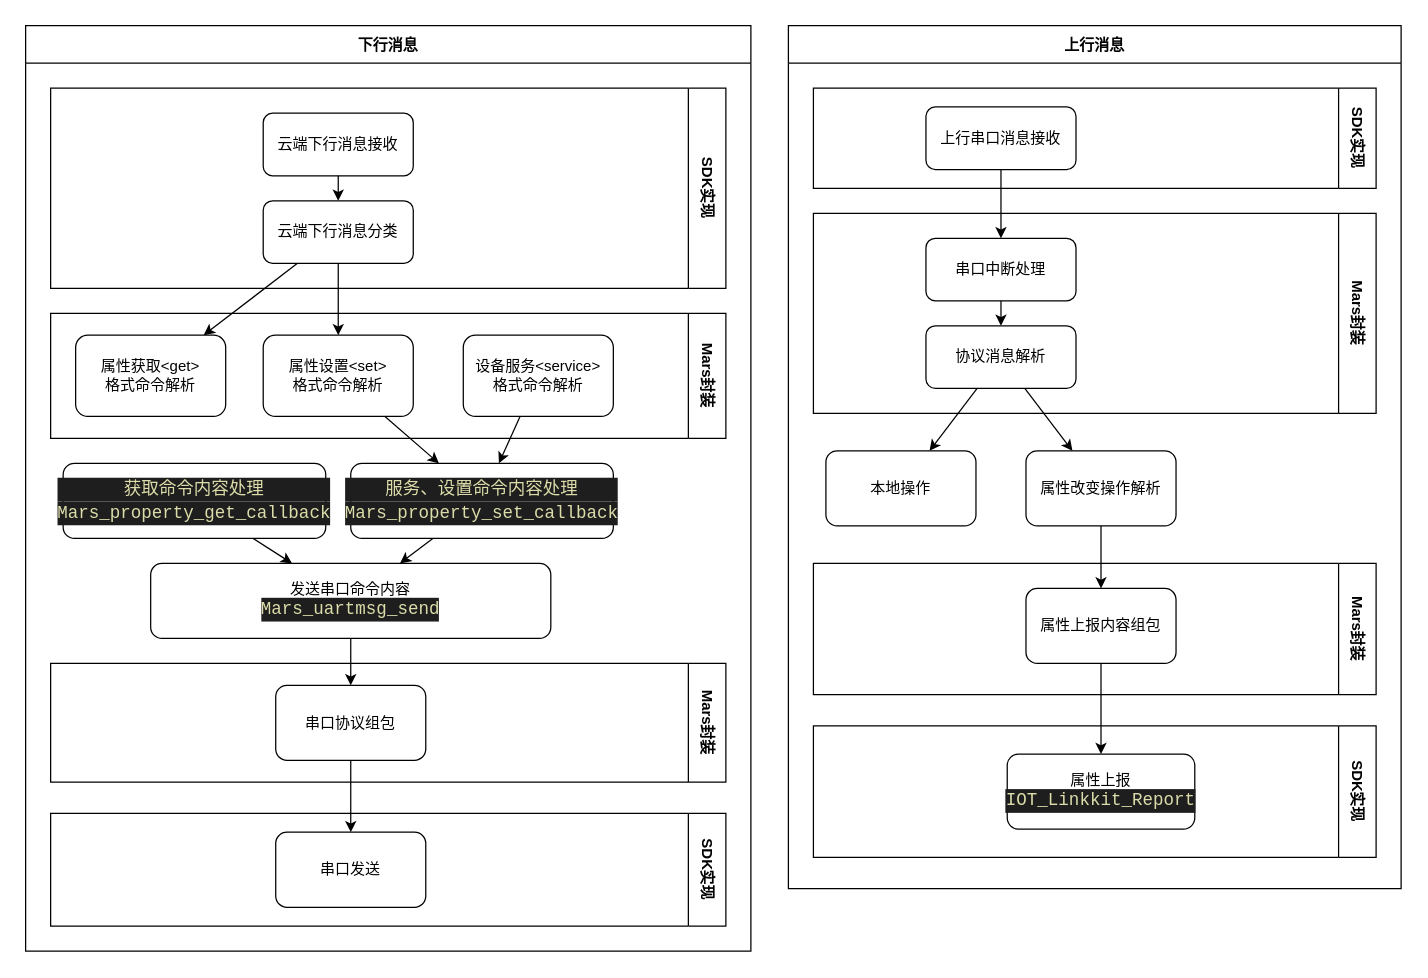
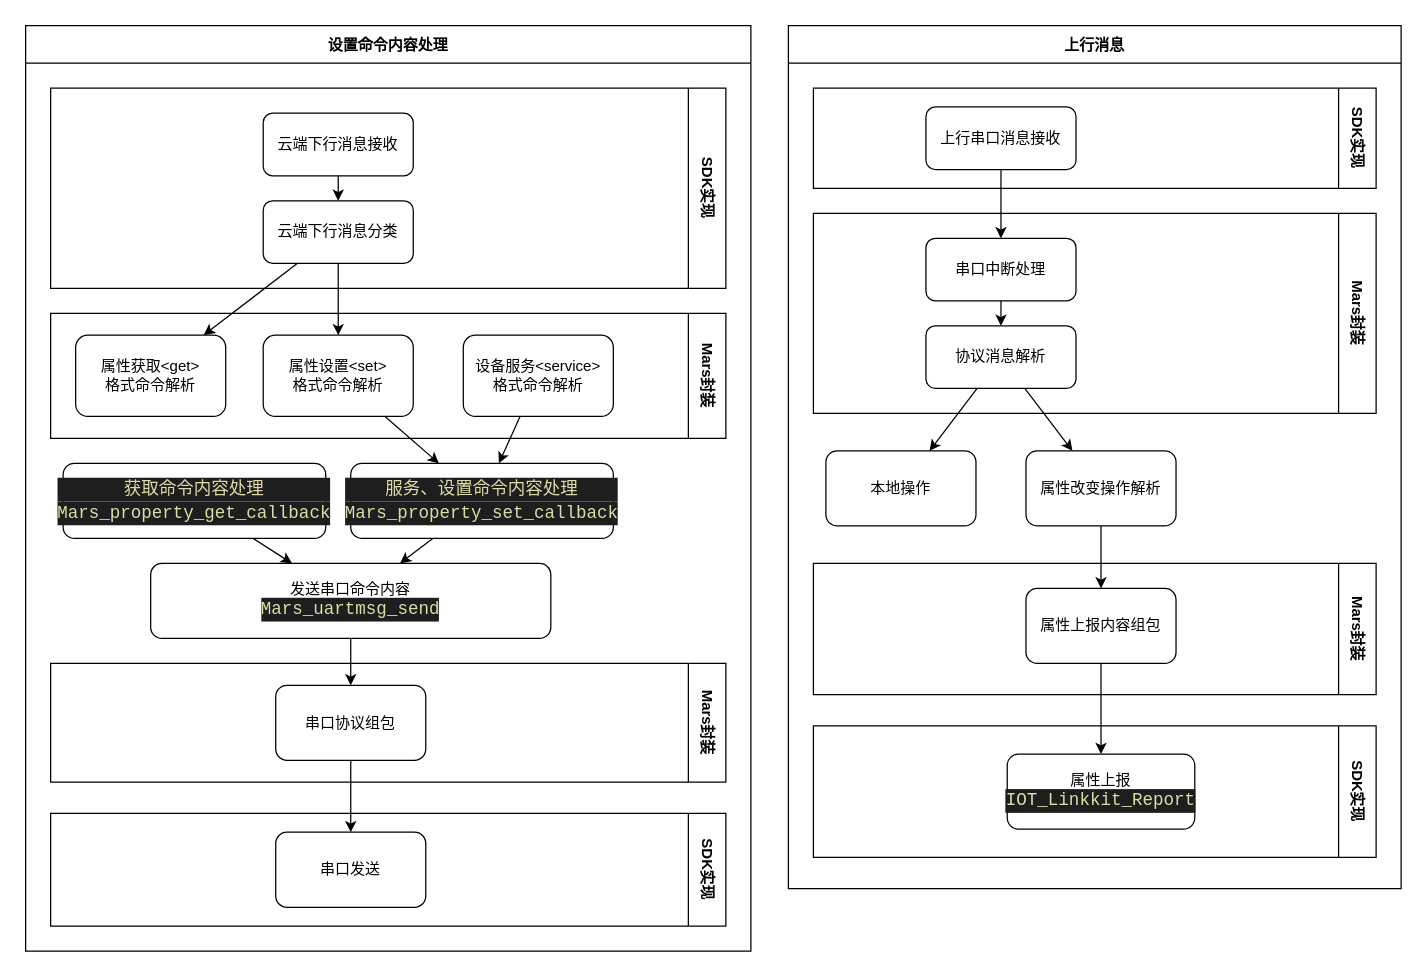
- <mxCell id="2" value="下行消息" style="swimlane;startSize=30;" parent="1" vertex="1"><mxGeometry x="20" y="20" width="580" height="740" as="geometry" /></mxCell>
+ <mxCell id="2" value="设置命令内容处理" style="swimlane;startSize=30;" parent="1" vertex="1"><mxGeometry x="20" y="20" width="580" height="740" as="geometry" /></mxCell>
